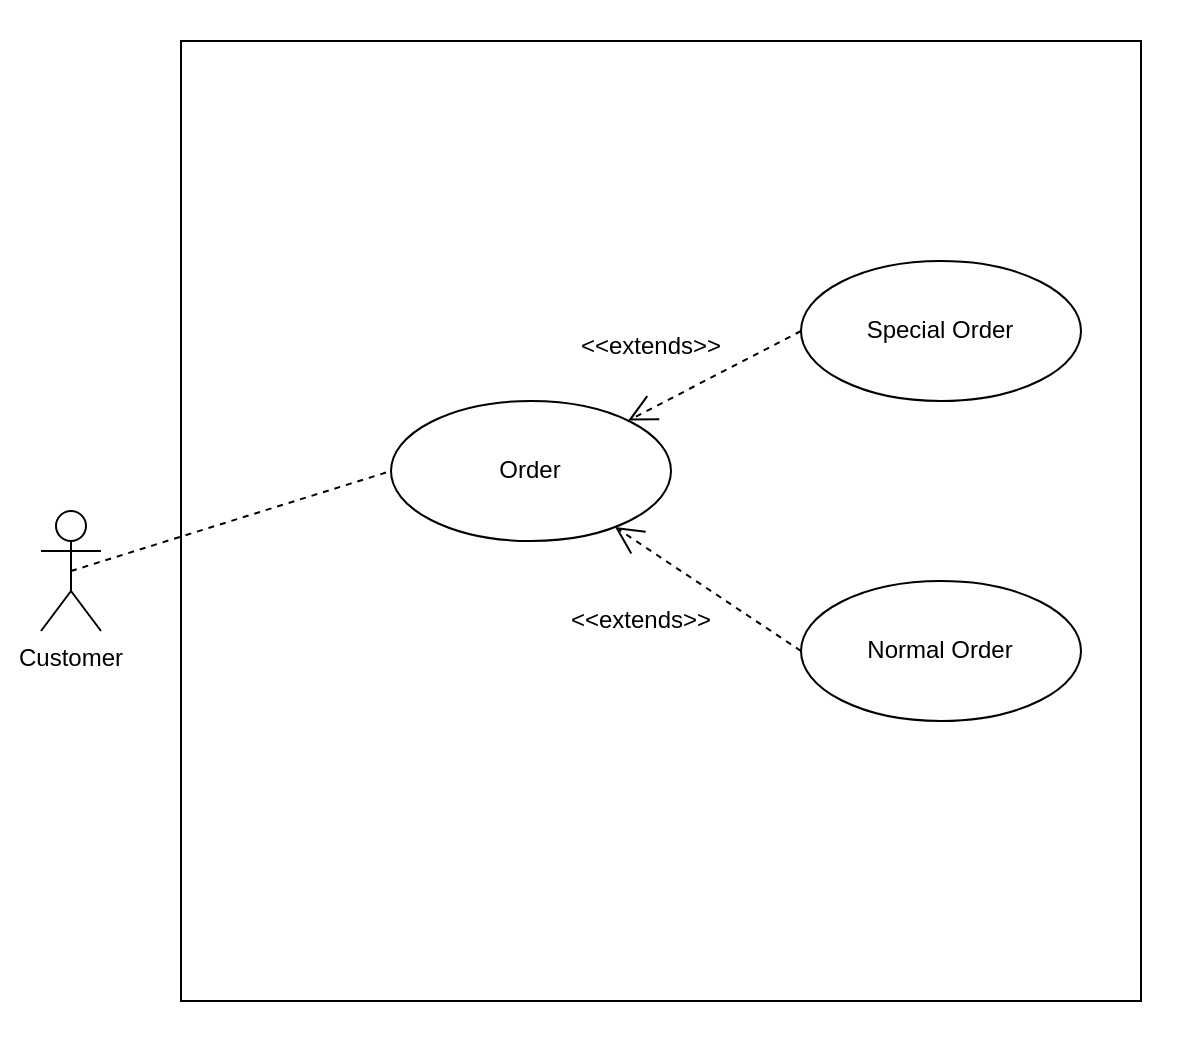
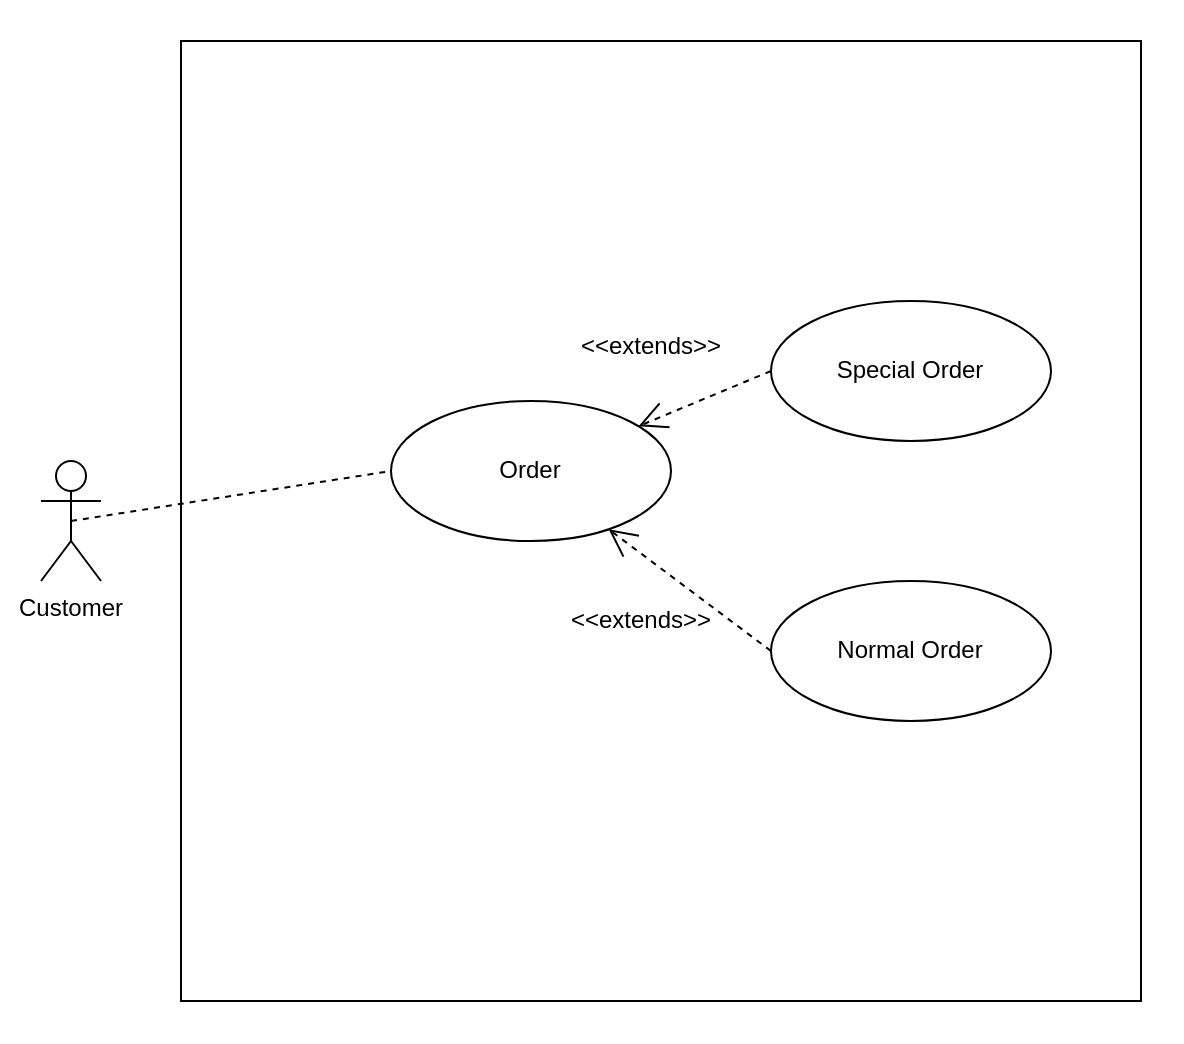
- <mxCell id="4" value="&lt;div&gt;Special Order&lt;/div&gt;" style="ellipse;whiteSpace=wrap;html=1;" vertex="1" parent="1"><mxGeometry x="400" y="130" width="140" height="70" as="geometry" /></mxCell>
+ <mxCell id="4" value="&lt;div&gt;Special Order&lt;/div&gt;" style="ellipse;whiteSpace=wrap;html=1;" vertex="1" parent="1"><mxGeometry x="385" y="150" width="140" height="70" as="geometry" /></mxCell>
- <mxCell id="3" value="&lt;div&gt;Customer&lt;/div&gt;" style="shape=umlActor;verticalLabelPosition=bottom;labelBackgroundColor=#ffffff;verticalAlign=top;html=1;" vertex="1" parent="1"><mxGeometry x="20" y="255" width="30" height="60" as="geometry" /></mxCell>
+ <mxCell id="3" value="&lt;div&gt;Customer&lt;/div&gt;" style="shape=umlActor;verticalLabelPosition=bottom;labelBackgroundColor=#ffffff;verticalAlign=top;html=1;" vertex="1" parent="1"><mxGeometry x="20" y="230" width="30" height="60" as="geometry" /></mxCell>
- <mxCell id="5" value="&lt;div&gt;Normal Order&lt;/div&gt;" style="ellipse;whiteSpace=wrap;html=1;" vertex="1" parent="1"><mxGeometry x="400" y="290" width="140" height="70" as="geometry" /></mxCell>
+ <mxCell id="5" value="&lt;div&gt;Normal Order&lt;/div&gt;" style="ellipse;whiteSpace=wrap;html=1;" vertex="1" parent="1"><mxGeometry x="385" y="290" width="140" height="70" as="geometry" /></mxCell>
